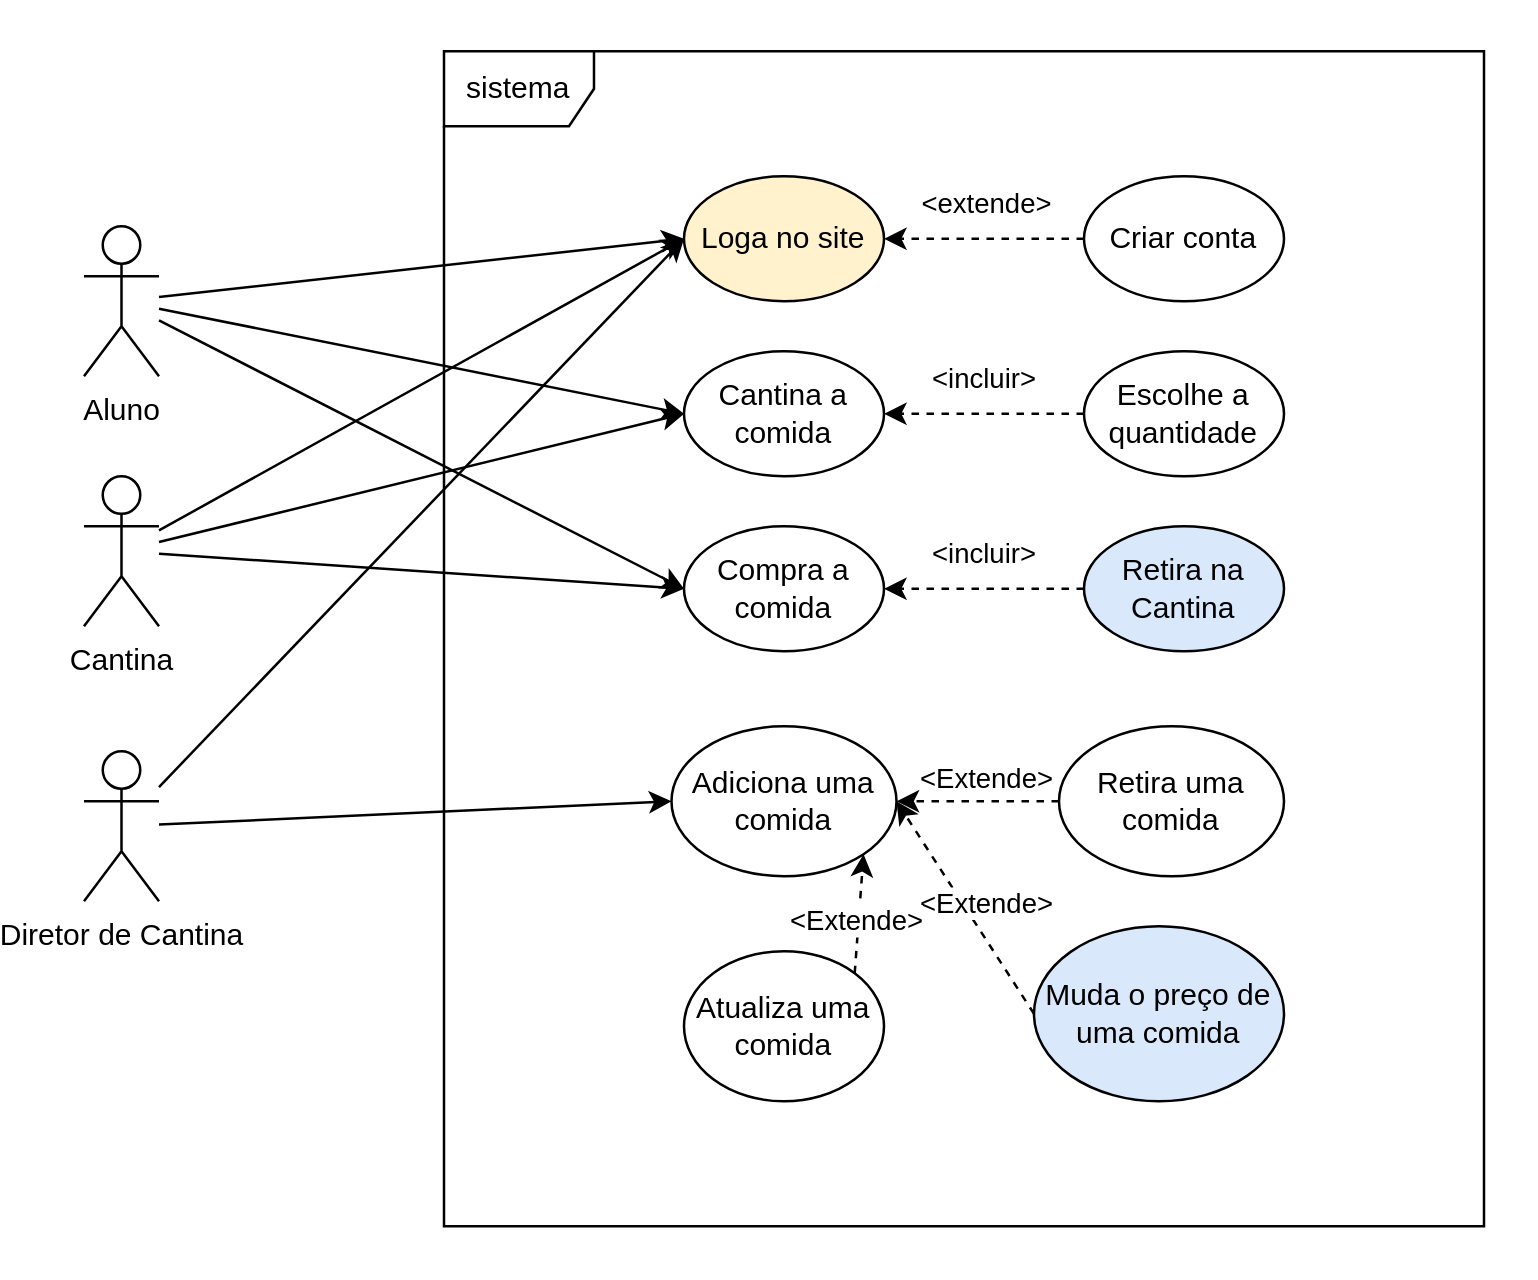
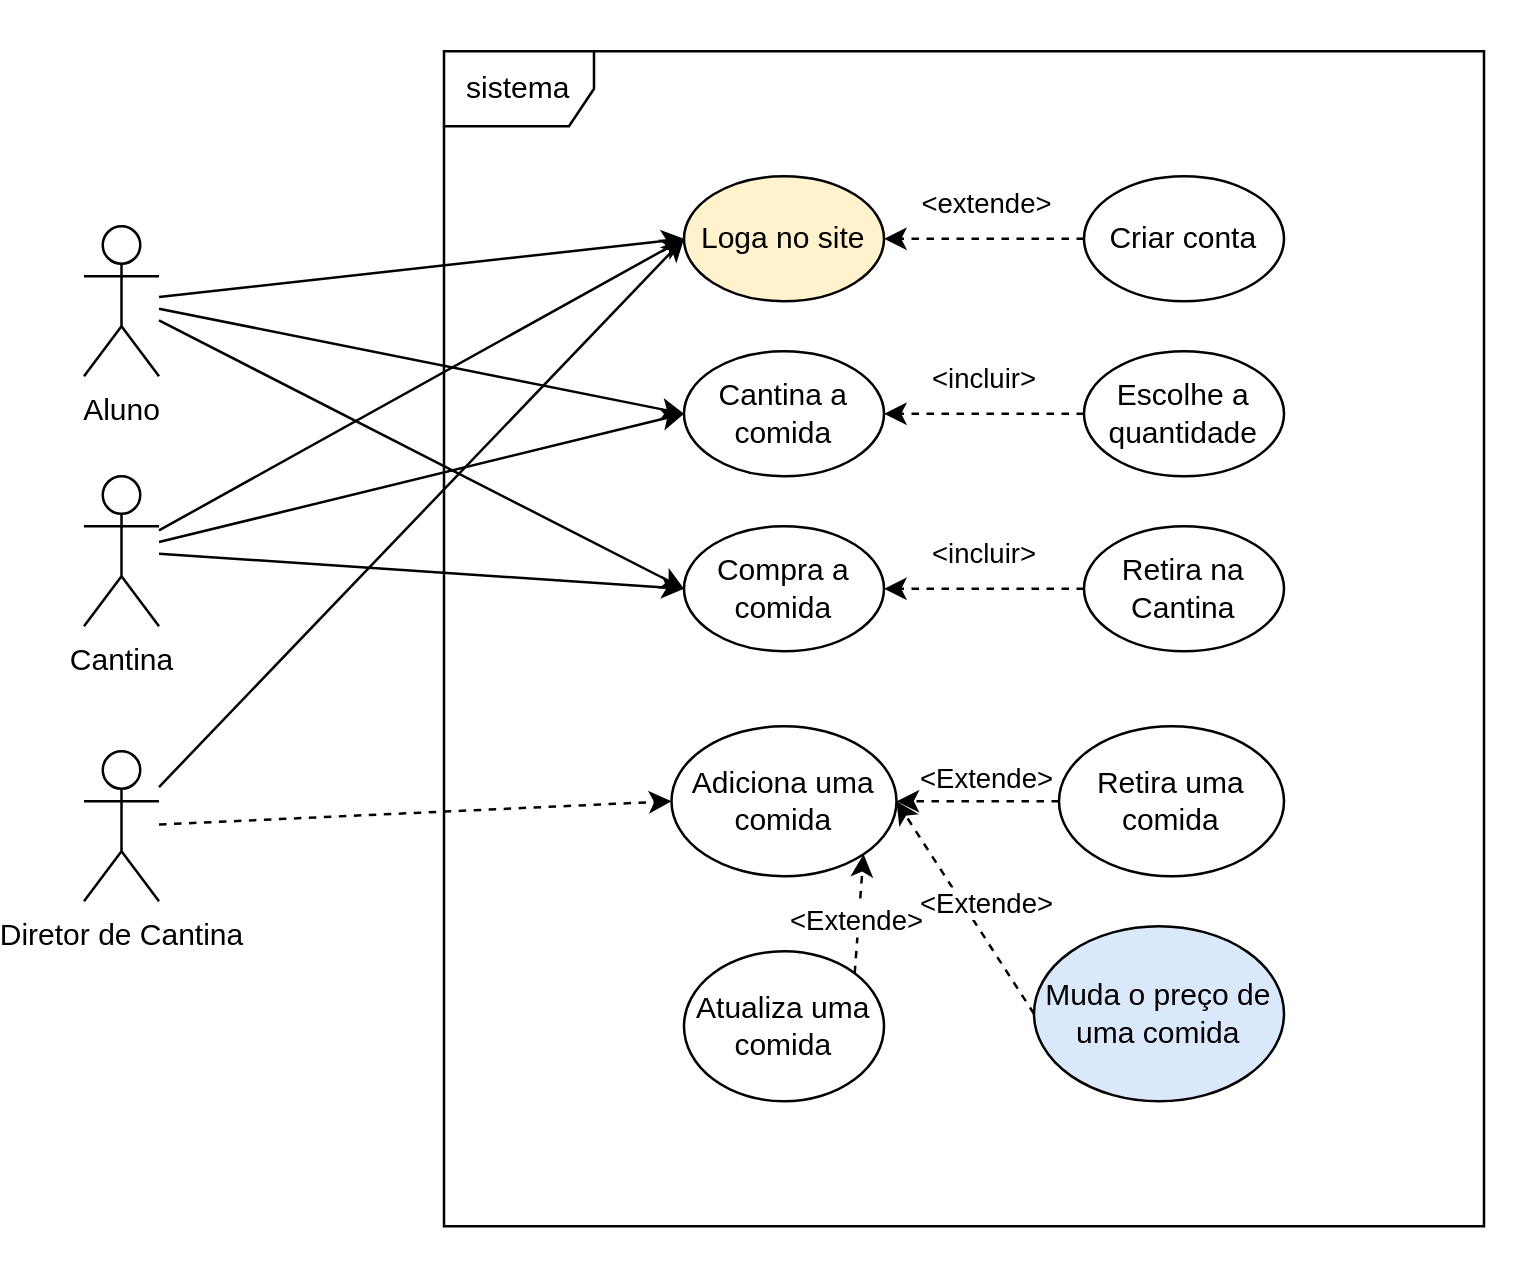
- <mxCell id="18" value="Retira na Cantina" style="ellipse;whiteSpace=wrap;html=1;fillColor=#dae8fc;" vertex="1" parent="1"><mxGeometry x="420" y="210" width="80" height="50" as="geometry" /></mxCell>
+ <mxCell id="18" value="Retira na Cantina" style="ellipse;whiteSpace=wrap;html=1;" vertex="1" parent="1"><mxGeometry x="420" y="210" width="80" height="50" as="geometry" /></mxCell>
- <mxCell id="35" value="" style="endArrow=classic;html=1;rounded=0;entryX=0;entryY=0.5;entryDx=0;entryDy=0;" edge="1" parent="1" source="4" target="25"><mxGeometry width="50" height="50" relative="1" as="geometry"><mxPoint x="90" y="360" as="sourcePoint" /><mxPoint x="140" y="310" as="targetPoint" /></mxGeometry></mxCell>
+ <mxCell id="35" value="" style="endArrow=classic;html=1;rounded=0;entryX=0;entryY=0.5;entryDx=0;entryDy=0;dashed=1;" edge="1" parent="1" source="4" target="25"><mxGeometry width="50" height="50" relative="1" as="geometry"><mxPoint x="90" y="360" as="sourcePoint" /><mxPoint x="140" y="310" as="targetPoint" /></mxGeometry></mxCell>
